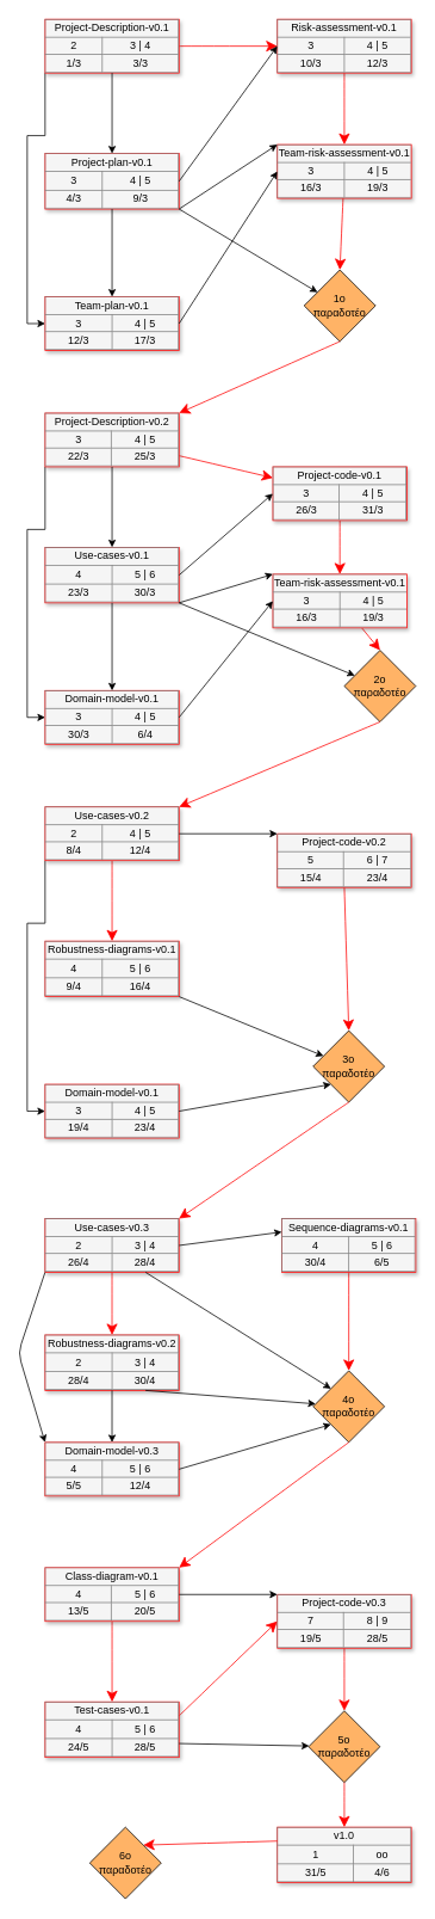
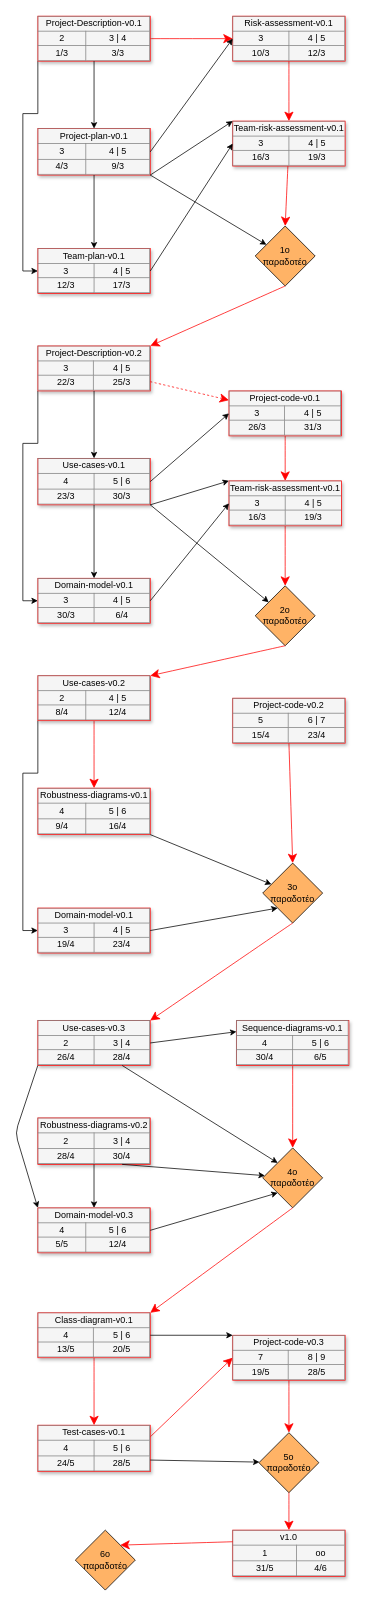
- <mxCell id="18" style="edgeStyle=none;curved=1;html=1;startSize=10;endArrow=classic;endFill=1;endSize=10;strokeColor=#FF0000;strokeWidth=1;fontSize=12;" edge="1" parent="1" source="20" target="24"><mxGeometry relative="1" as="geometry" /></mxCell>
+ <mxCell id="18" style="edgeStyle=none;curved=1;html=1;startSize=10;endArrow=classic;endFill=1;endSize=10;strokeColor=#FF0000;strokeWidth=1;fontSize=12;dashed=1;" edge="1" parent="1" source="20" target="24"><mxGeometry relative="1" as="geometry" /></mxCell>
- <mxCell id="32" value="2ο &lt;br&gt;παραδοτέο" style="rhombus;whiteSpace=wrap;html=1;fillColor=#FFB366;" vertex="1" parent="1"><mxGeometry x="385" y="725" width="80" height="80" as="geometry" /></mxCell>
+ <mxCell id="32" value="2ο &lt;br&gt;παραδοτέο" style="rhombus;whiteSpace=wrap;html=1;fillColor=#FFB366;" vertex="1" parent="1"><mxGeometry x="340" y="780" width="80" height="80" as="geometry" /></mxCell>
- <mxCell id="59" value="" style="endArrow=classic;html=1;exitX=1;exitY=0.5;exitDx=0;exitDy=0;entryX=0;entryY=0;entryDx=0;entryDy=0;" edge="1" parent="1" source="37" target="39"><mxGeometry width="50" height="50" relative="1" as="geometry"><mxPoint x="490" y="1062" as="sourcePoint" /><mxPoint x="490" y="1150" as="targetPoint" /></mxGeometry></mxCell>
- <mxCell id="45" style="edgeStyle=none;curved=1;html=1;startSize=10;endArrow=classic;endFill=1;endSize=10;strokeColor=#FF0000;strokeWidth=1;fontSize=12;exitX=0.5;exitY=1;exitDx=0;exitDy=0;" edge="1" parent="1" source="46" target="49"><mxGeometry relative="1" as="geometry"><mxPoint x="149.96" y="1470" as="sourcePoint" /><mxPoint x="209.96" y="1470" as="targetPoint" /></mxGeometry></mxCell>
